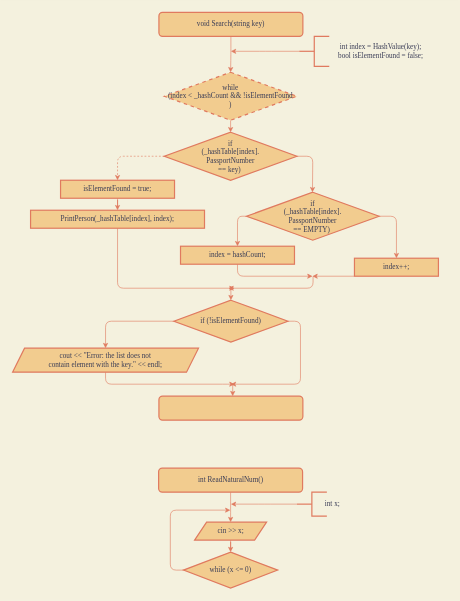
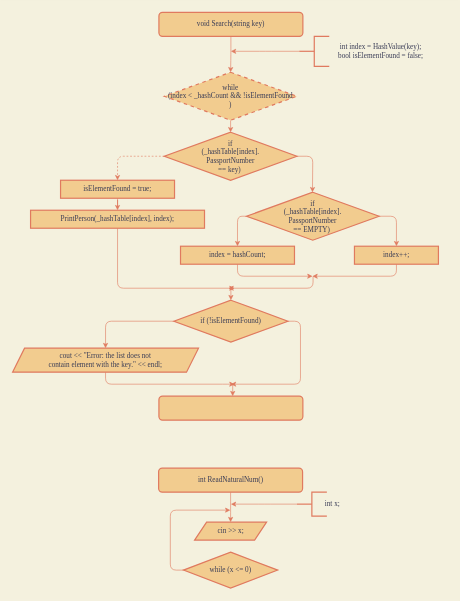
- <mxCell id="24" value="index++;" style="rounded=0;whiteSpace=wrap;html=1;labelBackgroundColor=none;sketch=0;strokeColor=#E07A5F;strokeWidth=2;fillColor=#F2CC8F;fontFamily=Cascadia mono;fontColor=#393C56;align=center;" parent="1" vertex="1"><mxGeometry x="590" y="430" width="140" height="30" as="geometry" /></mxCell>
+ <mxCell id="24" value="index++;" style="rounded=0;whiteSpace=wrap;html=1;labelBackgroundColor=none;sketch=0;strokeColor=#E07A5F;strokeWidth=2;fillColor=#F2CC8F;fontFamily=Cascadia mono;fontColor=#393C56;align=center;" parent="1" vertex="1"><mxGeometry x="590" y="410" width="140" height="30" as="geometry" /></mxCell>
- <mxCell id="34" style="edgeStyle=orthogonalEdgeStyle;curved=0;rounded=1;sketch=0;orthogonalLoop=1;jettySize=auto;html=1;entryX=0.5;entryY=0;entryDx=0;entryDy=0;strokeColor=#E07A5F;fillColor=#F2CC8F;fontFamily=Cascadia mono;fontColor=#393C56;" edge="1" parent="1" source="35" target="37"><mxGeometry relative="1" as="geometry" /></mxCell>
